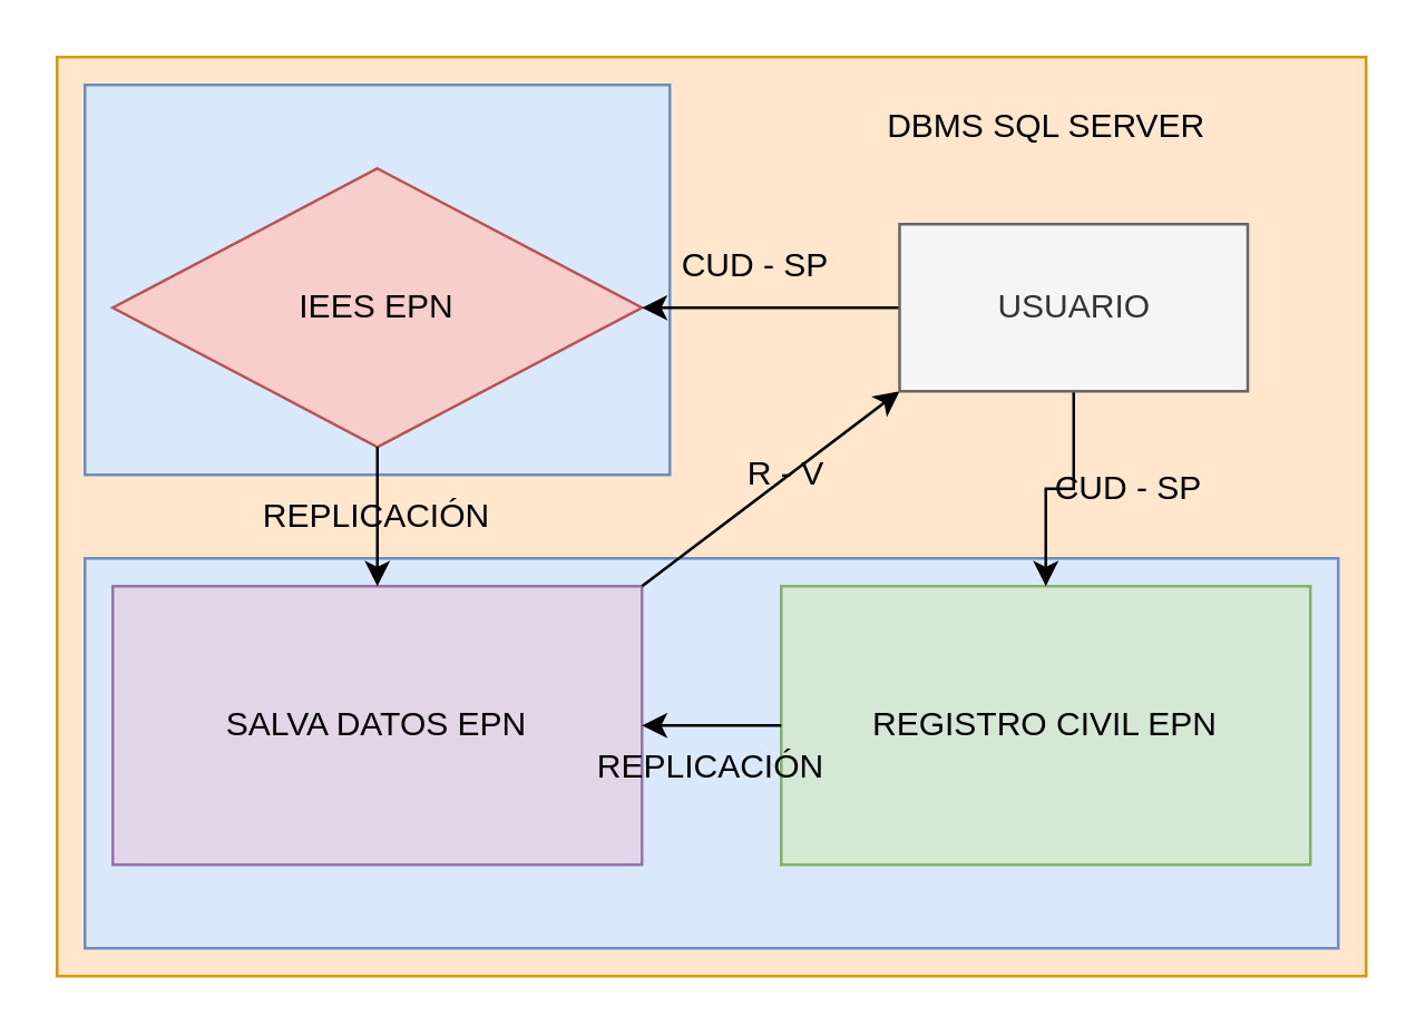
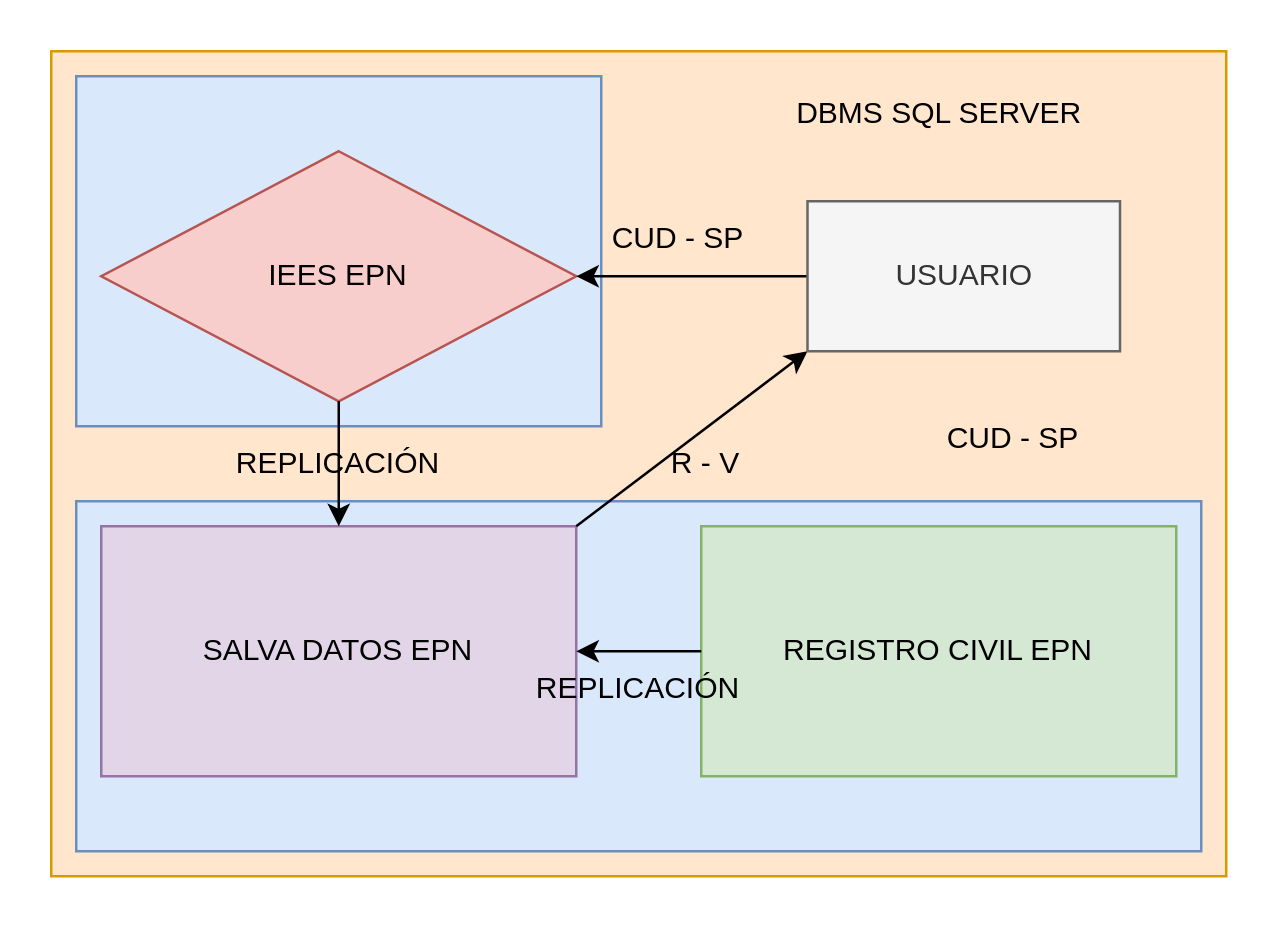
- <mxCell id="19" value="R - V" style="text;strokeColor=none;align=center;fillColor=none;html=1;verticalAlign=middle;whiteSpace=wrap;rounded=0;" vertex="1" parent="1"><mxGeometry x="251.75" y="155" width="60" height="30" as="geometry" /></mxCell>
+ <mxCell id="19" value="R - V" style="text;strokeColor=none;align=center;fillColor=none;html=1;verticalAlign=middle;whiteSpace=wrap;rounded=0;" vertex="1" parent="1"><mxGeometry x="251.75" y="170" width="60" height="30" as="geometry" /></mxCell>
- <mxCell id="14" style="edgeStyle=orthogonalEdgeStyle;rounded=0;orthogonalLoop=1;jettySize=auto;html=1;entryX=0.5;entryY=0;entryDx=0;entryDy=0;" edge="1" parent="1" source="16" target="7"><mxGeometry relative="1" as="geometry" /></mxCell>
